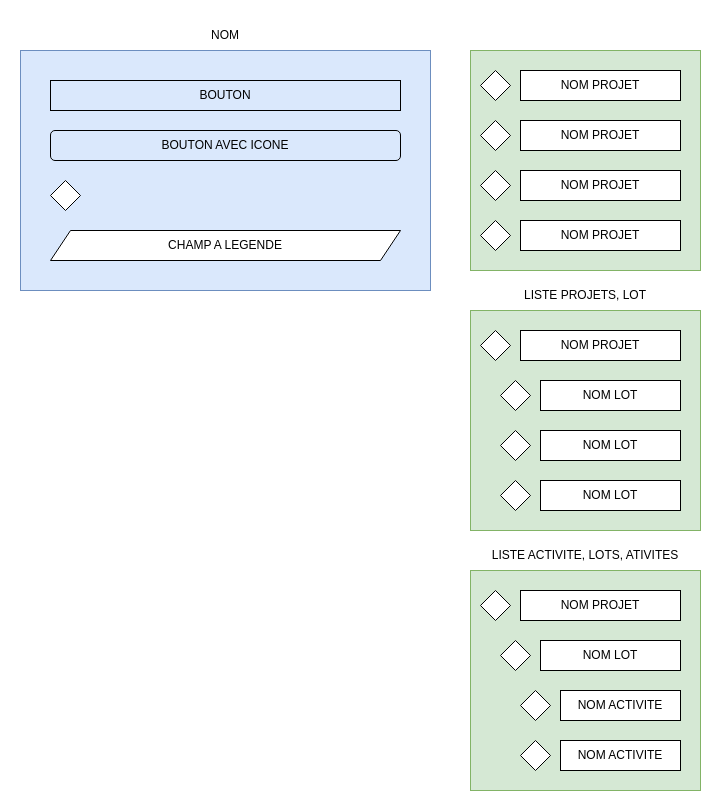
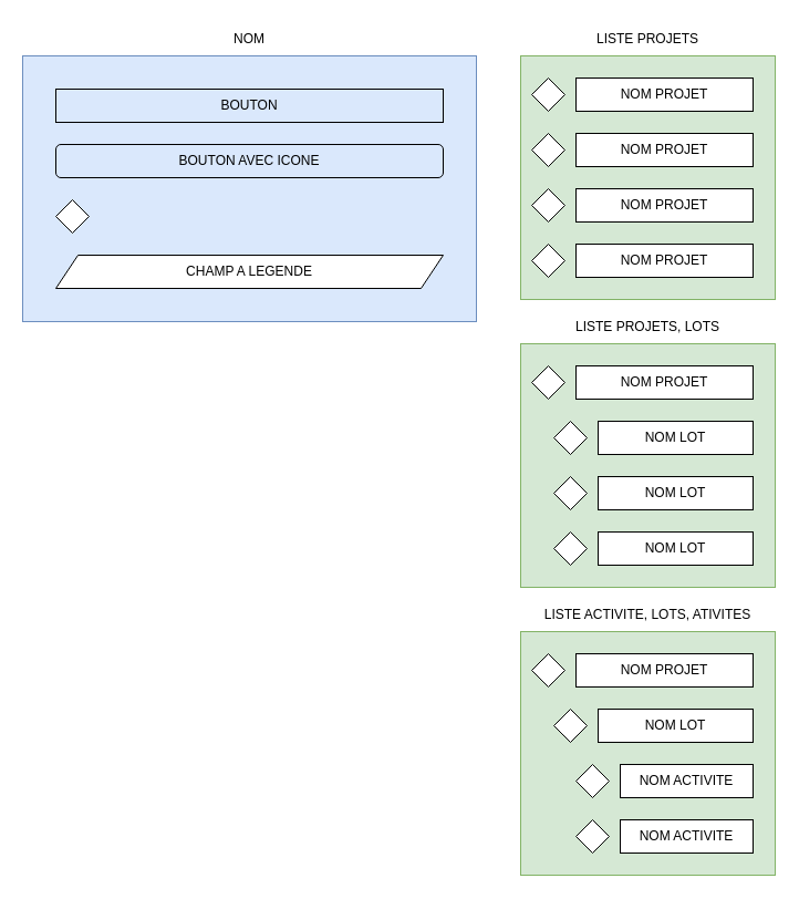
+ <mxCell id="7" value="LISTE PROJETS" style="text;html=1;align=center;verticalAlign=middle;whiteSpace=wrap;rounded=0;" vertex="1" parent="1"><mxGeometry x="470" y="20" width="230" height="30" as="geometry" /></mxCell>
- <mxCell id="11" value="LISTE PROJETS, LOT" style="text;html=1;align=center;verticalAlign=middle;whiteSpace=wrap;rounded=0;" vertex="1" parent="1"><mxGeometry x="470" y="280" width="230" height="30" as="geometry" /></mxCell>
+ <mxCell id="11" value="LISTE PROJETS, LOTS" style="text;html=1;align=center;verticalAlign=middle;whiteSpace=wrap;rounded=0;" vertex="1" parent="1"><mxGeometry x="470" y="280" width="230" height="30" as="geometry" /></mxCell>
